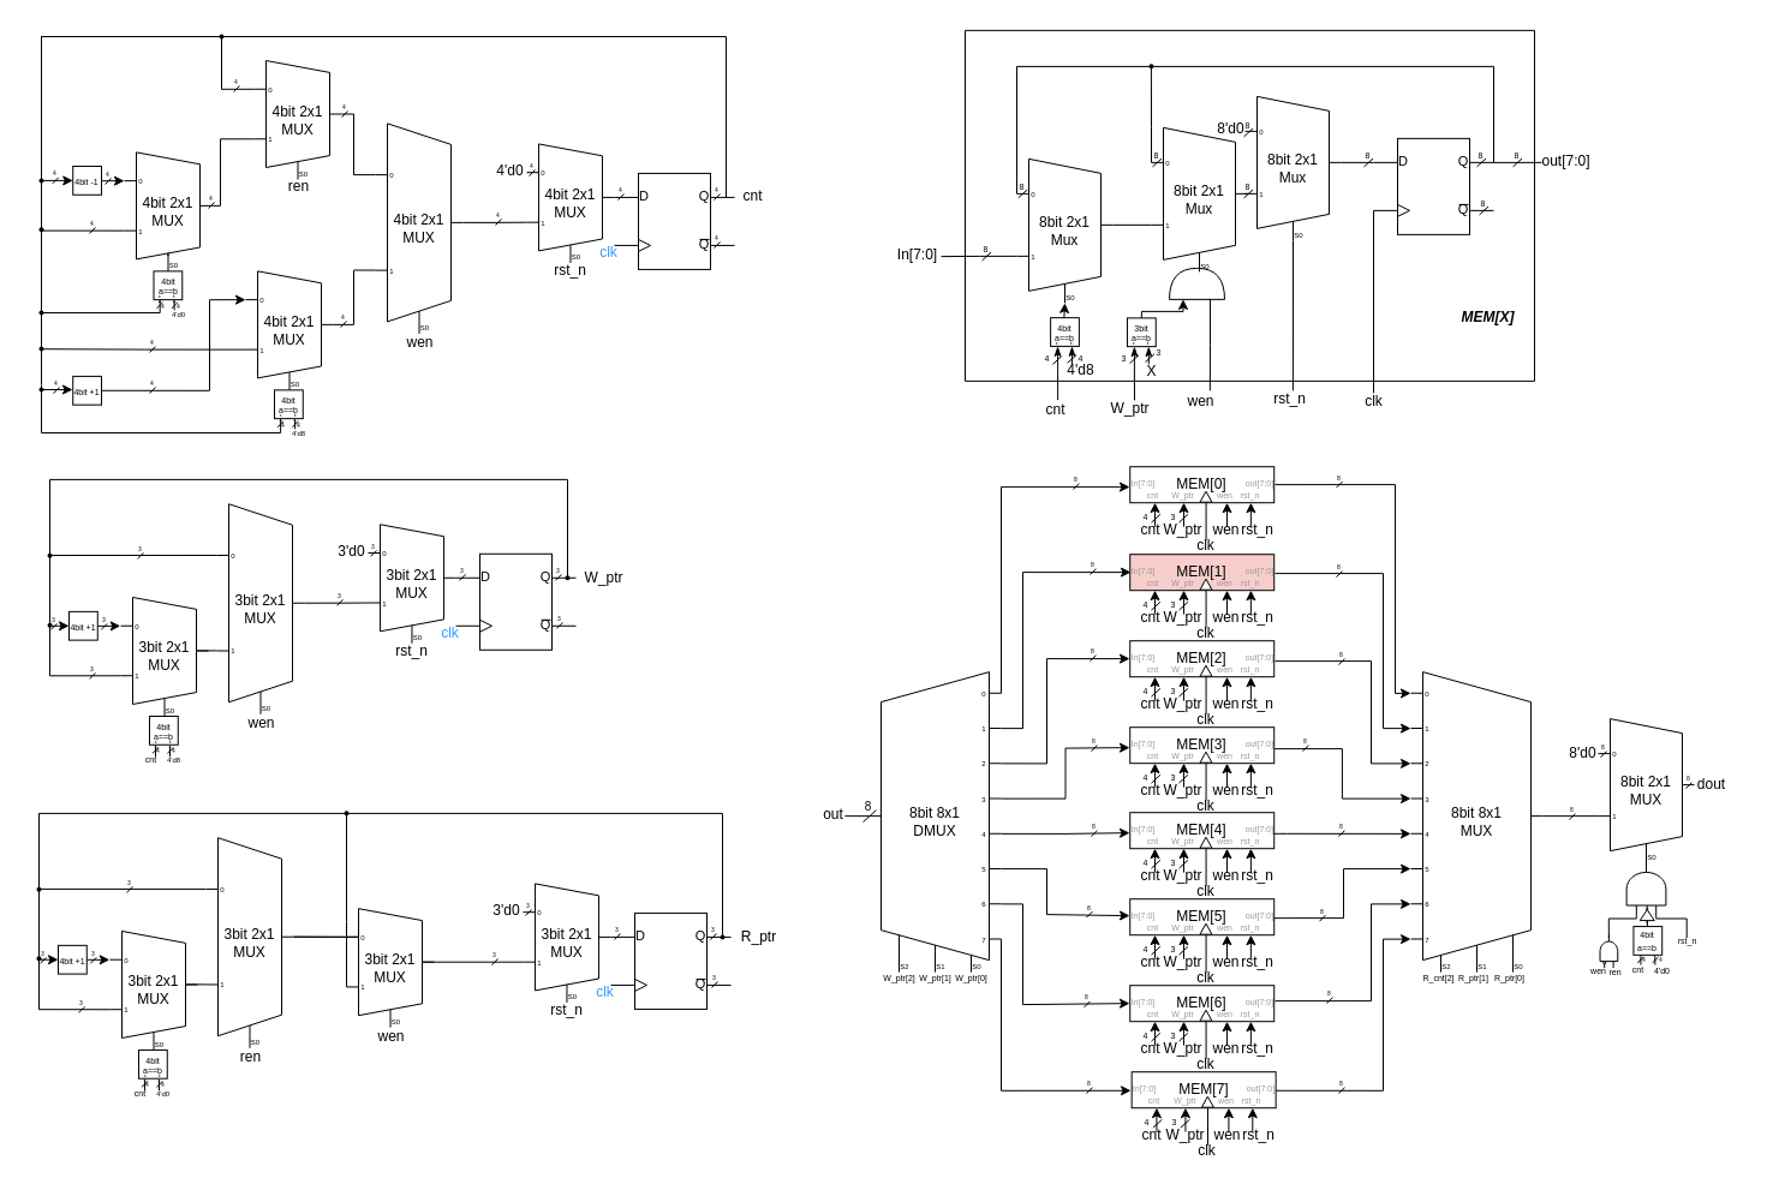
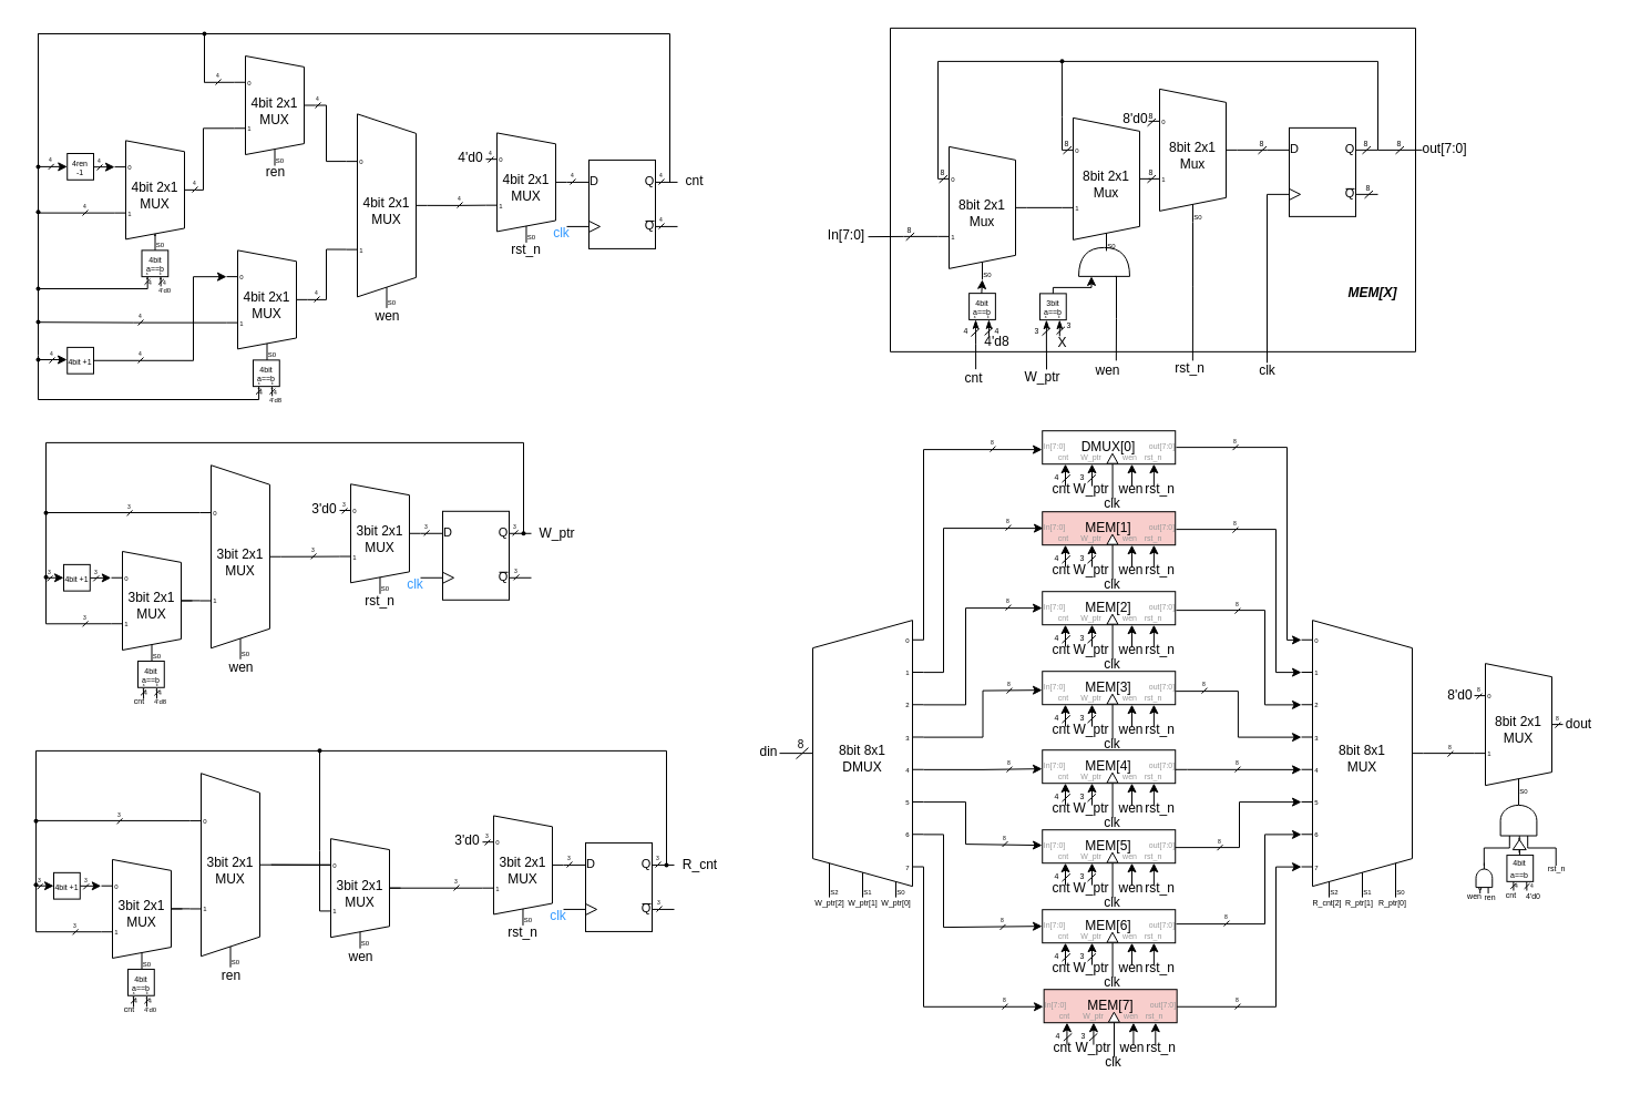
- <mxCell id="51" value="&lt;p style=&quot;line-height: 50%;&quot;&gt;&lt;font style=&quot;font-size: 7px;&quot;&gt;4bit -1&lt;/font&gt;&lt;/p&gt;" style="whiteSpace=wrap;html=1;aspect=fixed;" parent="1" vertex="1"><mxGeometry x="60.23" y="137.998" width="23.77" height="23.77" as="geometry" /></mxCell>
+ <mxCell id="51" value="&lt;p style=&quot;line-height: 50%;&quot;&gt;&lt;font style=&quot;font-size: 7px;&quot;&gt;4ren -1&lt;/font&gt;&lt;/p&gt;" style="whiteSpace=wrap;html=1;aspect=fixed;" parent="1" vertex="1"><mxGeometry x="60.23" y="137.998" width="23.77" height="23.77" as="geometry" /></mxCell>
- <mxCell id="503" value="MEM[0]" style="rounded=0;whiteSpace=wrap;html=1;" parent="502" vertex="1"><mxGeometry x="9.23" y="2.08" width="120" height="30" as="geometry" /></mxCell>
+ <mxCell id="503" value="DMUX[0]" style="rounded=0;whiteSpace=wrap;html=1;" parent="502" vertex="1"><mxGeometry x="9.23" y="2.08" width="120" height="30" as="geometry" /></mxCell>
- <mxCell id="310" value="out" style="text;html=1;align=center;verticalAlign=middle;resizable=0;points=[];autosize=1;strokeColor=none;fillColor=none;" parent="1" vertex="1"><mxGeometry x="673" y="663.12" width="40" height="30" as="geometry" /></mxCell>
+ <mxCell id="310" value="din" style="text;html=1;align=center;verticalAlign=middle;resizable=0;points=[];autosize=1;strokeColor=none;fillColor=none;" parent="1" vertex="1"><mxGeometry x="673" y="663.12" width="40" height="30" as="geometry" /></mxCell>
- <mxCell id="170" value="R_ptr" style="text;html=1;align=center;verticalAlign=middle;resizable=0;points=[];autosize=1;strokeColor=none;fillColor=none;" parent="1" vertex="1"><mxGeometry x="606" y="765.02" width="50" height="30" as="geometry" /></mxCell>
+ <mxCell id="170" value="R_cnt" style="text;html=1;align=center;verticalAlign=middle;resizable=0;points=[];autosize=1;strokeColor=none;fillColor=none;" parent="1" vertex="1"><mxGeometry x="606" y="765.02" width="50" height="30" as="geometry" /></mxCell>
- <mxCell id="388" value="MEM[7]" style="rounded=0;whiteSpace=wrap;html=1;" parent="387" vertex="1"><mxGeometry x="9.23" y="2.08" width="120" height="30" as="geometry" /></mxCell>
+ <mxCell id="388" value="MEM[7]" style="rounded=0;whiteSpace=wrap;html=1;fillColor=#f8cecc;" parent="387" vertex="1"><mxGeometry x="9.23" y="2.08" width="120" height="30" as="geometry" /></mxCell>
